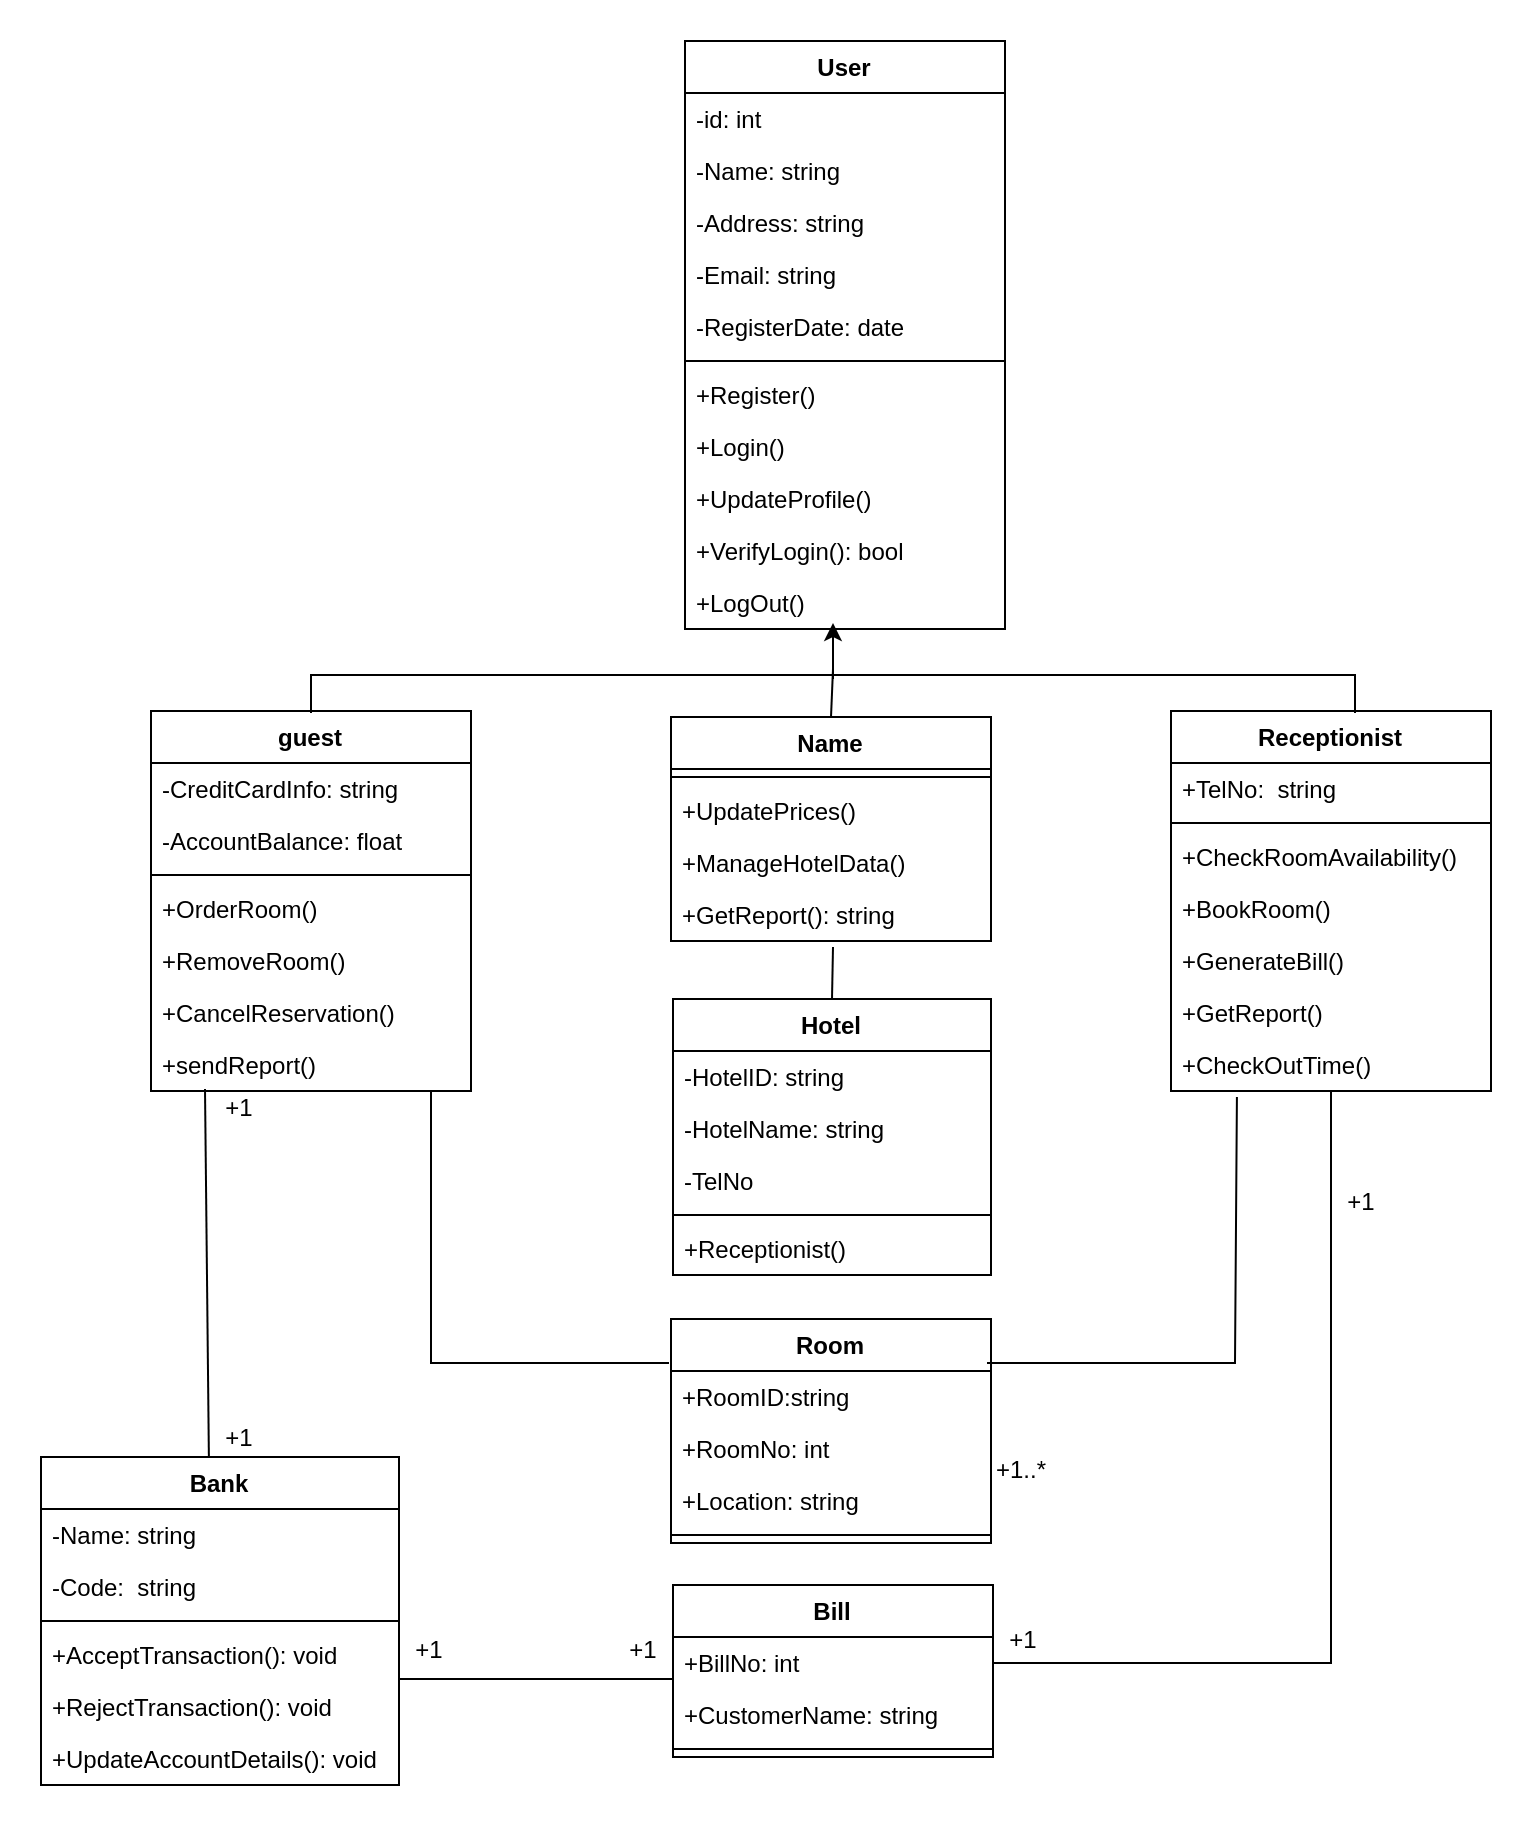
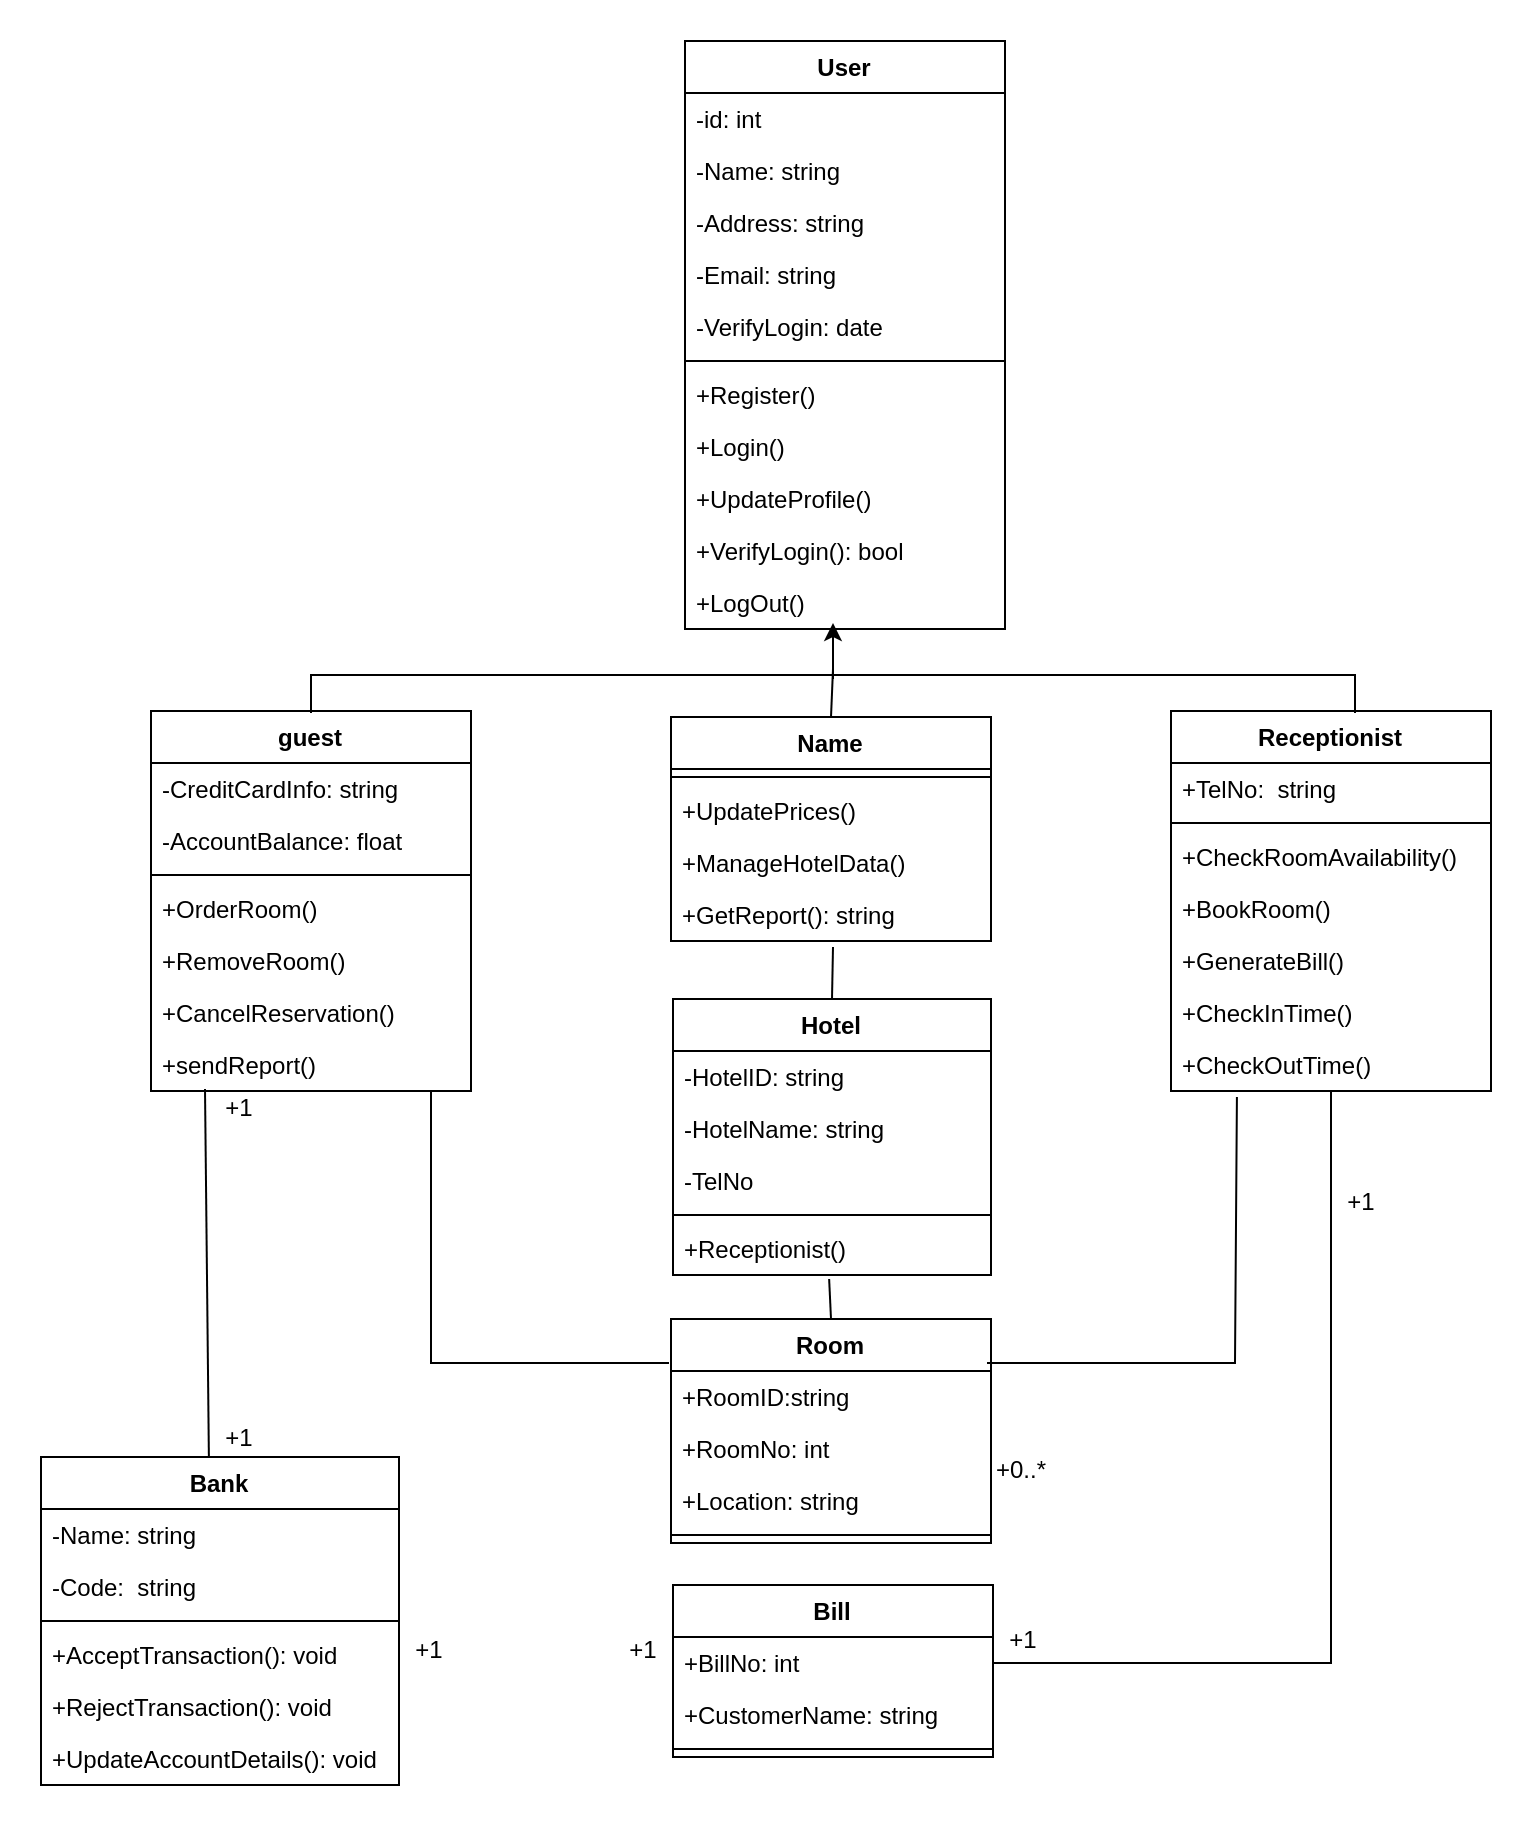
- <mxCell id="45" value="-RegisterDate: date" style="text;strokeColor=none;fillColor=none;align=left;verticalAlign=top;spacingLeft=4;spacingRight=4;overflow=hidden;rotatable=0;points=[[0,0.5],[1,0.5]];portConstraint=eastwest;" parent="40" vertex="1"><mxGeometry y="130" width="160" height="26" as="geometry" /></mxCell>
+ <mxCell id="45" value="-VerifyLogin: date" style="text;strokeColor=none;fillColor=none;align=left;verticalAlign=top;spacingLeft=4;spacingRight=4;overflow=hidden;rotatable=0;points=[[0,0.5],[1,0.5]];portConstraint=eastwest;" parent="40" vertex="1"><mxGeometry y="130" width="160" height="26" as="geometry" /></mxCell>
- <mxCell id="26" value="+GetReport()" style="text;strokeColor=none;fillColor=none;align=left;verticalAlign=top;spacingLeft=4;spacingRight=4;overflow=hidden;rotatable=0;points=[[0,0.5],[1,0.5]];portConstraint=eastwest;" vertex="1" parent="20"><mxGeometry y="138" width="160" height="26" as="geometry" /></mxCell>
+ <mxCell id="26" value="+CheckInTime()" style="text;strokeColor=none;fillColor=none;align=left;verticalAlign=top;spacingLeft=4;spacingRight=4;overflow=hidden;rotatable=0;points=[[0,0.5],[1,0.5]];portConstraint=eastwest;" vertex="1" parent="20"><mxGeometry y="138" width="160" height="26" as="geometry" /></mxCell>
+ <mxCell id="72" value="" style="endArrow=none;html=1;rounded=0;entryX=0.491;entryY=1.077;entryDx=0;entryDy=0;entryPerimeter=0;exitX=0.5;exitY=0;exitDx=0;exitDy=0;" edge="1" parent="1" source="15" target="70"><mxGeometry width="50" height="50" relative="1" as="geometry"><mxPoint x="217" y="627" as="sourcePoint" /><mxPoint x="388" y="620" as="targetPoint" /></mxGeometry></mxCell>
- <mxCell id="39" value="+1..*" style="text;html=1;align=center;verticalAlign=middle;resizable=0;points=[];autosize=1;strokeColor=none;fillColor=none;" parent="1" vertex="1"><mxGeometry x="490" y="725" width="40" height="20" as="geometry" /></mxCell>
+ <mxCell id="39" value="+0..*" style="text;html=1;align=center;verticalAlign=middle;resizable=0;points=[];autosize=1;strokeColor=none;fillColor=none;" parent="1" vertex="1"><mxGeometry x="490" y="725" width="40" height="20" as="geometry" /></mxCell>
- <mxCell id="34" value="" style="endArrow=none;html=1;rounded=0;entryX=0;entryY=0.808;entryDx=0;entryDy=0;entryPerimeter=0;exitX=1;exitY=0.962;exitDx=0;exitDy=0;exitPerimeter=0;" parent="1" source="56" target="31" edge="1"><mxGeometry width="50" height="50" relative="1" as="geometry"><mxPoint x="155" y="780" as="sourcePoint" /><mxPoint x="635" y="725" as="targetPoint" /><Array as="points" /></mxGeometry></mxCell>
